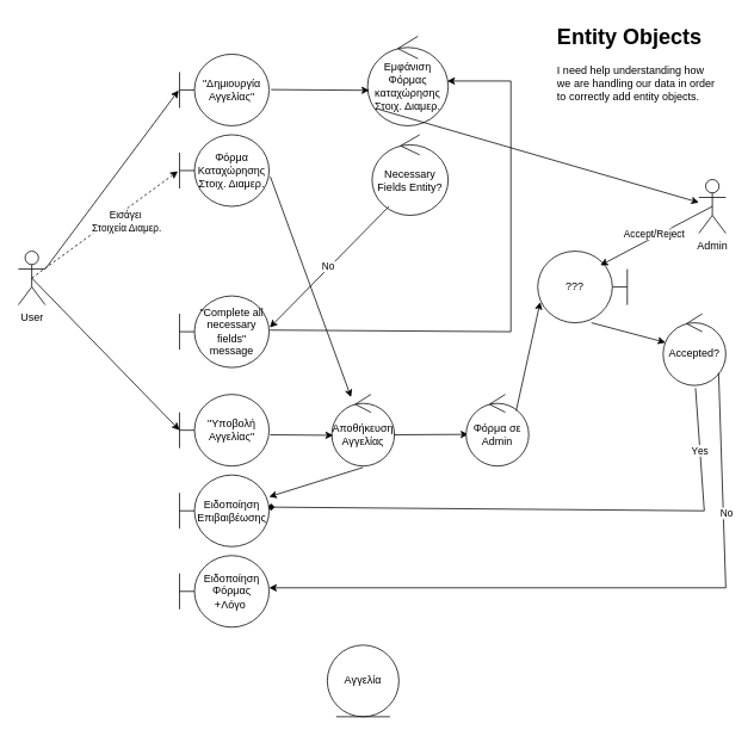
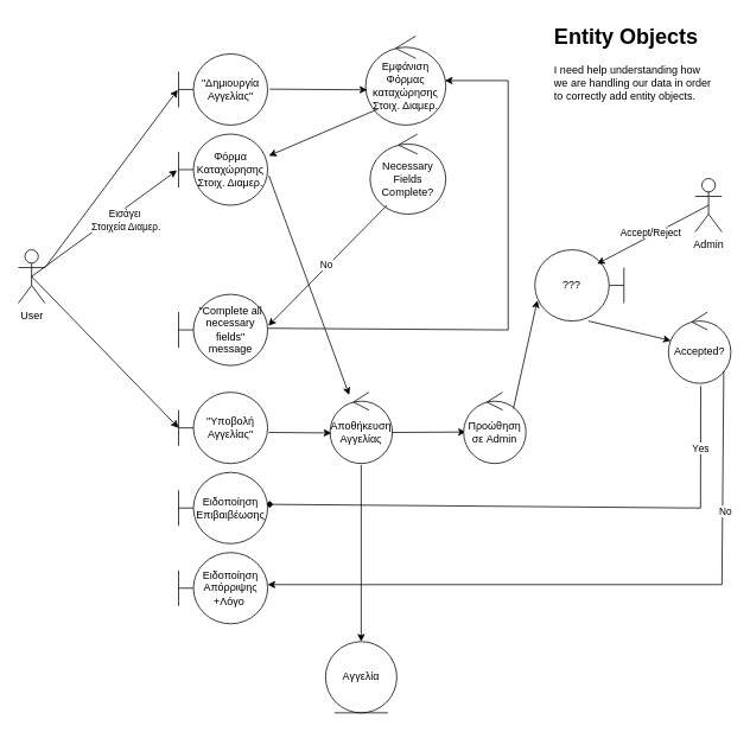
- <mxCell id="8" value="" style="endArrow=classic;html=1;rounded=0;exitX=0.153;exitY=0.82;exitDx=0;exitDy=0;exitPerimeter=0;" parent="1" source="5" target="25" edge="1"><mxGeometry width="50" height="50" relative="1" as="geometry"><mxPoint x="370" y="210" as="sourcePoint" /><mxPoint x="420" y="160" as="targetPoint" /></mxGeometry></mxCell>
+ <mxCell id="8" value="" style="endArrow=classic;html=1;rounded=0;exitX=0.153;exitY=0.82;exitDx=0;exitDy=0;exitPerimeter=0;entryX=1.014;entryY=0.305;entryDx=0;entryDy=0;entryPerimeter=0;" parent="1" source="5" target="7" edge="1"><mxGeometry width="50" height="50" relative="1" as="geometry"><mxPoint x="370" y="210" as="sourcePoint" /><mxPoint x="420" y="160" as="targetPoint" /></mxGeometry></mxCell>
- <mxCell id="12" value="Νecessary Fields Entity?" style="ellipse;shape=umlControl;whiteSpace=wrap;html=1;" parent="1" vertex="1"><mxGeometry x="415" y="150" width="85" height="90" as="geometry" /></mxCell>
+ <mxCell id="12" value="Νecessary Fields Complete?" style="ellipse;shape=umlControl;whiteSpace=wrap;html=1;" parent="1" vertex="1"><mxGeometry x="415" y="150" width="85" height="90" as="geometry" /></mxCell>
- <mxCell id="9" value="" style="endArrow=classic;html=1;rounded=0;exitX=0.5;exitY=0.5;exitDx=0;exitDy=0;exitPerimeter=0;entryX=-0.018;entryY=0.51;entryDx=0;entryDy=0;entryPerimeter=0;dashed=1;" parent="1" source="3" target="7" edge="1"><mxGeometry width="50" height="50" relative="1" as="geometry"><mxPoint x="110" y="280" as="sourcePoint" /><mxPoint x="160" y="230" as="targetPoint" /></mxGeometry></mxCell>
+ <mxCell id="9" value="" style="endArrow=classic;html=1;rounded=0;exitX=0.5;exitY=0.5;exitDx=0;exitDy=0;exitPerimeter=0;entryX=-0.018;entryY=0.51;entryDx=0;entryDy=0;entryPerimeter=0;" parent="1" source="3" target="7" edge="1"><mxGeometry width="50" height="50" relative="1" as="geometry"><mxPoint x="110" y="280" as="sourcePoint" /><mxPoint x="160" y="230" as="targetPoint" /></mxGeometry></mxCell>
- <mxCell id="28" value="Accepted?" style="ellipse;shape=umlControl;whiteSpace=wrap;html=1;" parent="1" vertex="1"><mxGeometry x="740" y="350" width="70" height="80" as="geometry" /></mxCell>
+ <mxCell id="28" value="Accepted?" style="ellipse;shape=umlControl;whiteSpace=wrap;html=1;" parent="1" vertex="1"><mxGeometry x="750" y="350" width="70" height="80" as="geometry" /></mxCell>
- <mxCell id="22" value="Φόρμα σε Admin" style="ellipse;shape=umlControl;whiteSpace=wrap;html=1;" parent="1" vertex="1"><mxGeometry x="520" y="440" width="70" height="80" as="geometry" /></mxCell>
+ <mxCell id="22" value="Προώθηση σε Admin" style="ellipse;shape=umlControl;whiteSpace=wrap;html=1;" parent="1" vertex="1"><mxGeometry x="520" y="440" width="70" height="80" as="geometry" /></mxCell>
- <mxCell id="37" value="" style="endArrow=classic;html=1;rounded=0;exitX=0.5;exitY=1.019;exitDx=0;exitDy=0;exitPerimeter=0;" parent="1" source="19" target="32" edge="1"><mxGeometry width="50" height="50" relative="1" as="geometry"><mxPoint x="450" y="760" as="sourcePoint" /><mxPoint x="405" y="710" as="targetPoint" /></mxGeometry></mxCell>
+ <mxCell id="37" value="" style="endArrow=classic;html=1;rounded=0;exitX=0.5;exitY=1.019;exitDx=0;exitDy=0;exitPerimeter=0;entryX=0.5;entryY=0;entryDx=0;entryDy=0;" parent="1" source="19" target="38" edge="1"><mxGeometry width="50" height="50" relative="1" as="geometry"><mxPoint x="450" y="760" as="sourcePoint" /><mxPoint x="405" y="710" as="targetPoint" /></mxGeometry></mxCell>
- <mxCell id="33" value="Ειδοποίηση Φόρμας&lt;div&gt;+Λόγο&amp;nbsp;&lt;/div&gt;" style="shape=umlBoundary;whiteSpace=wrap;html=1;" parent="1" vertex="1"><mxGeometry x="200" y="620" width="100" height="80" as="geometry" /></mxCell>
+ <mxCell id="33" value="Ειδοποίηση Απόρριψης&lt;div&gt;+Λόγο&amp;nbsp;&lt;/div&gt;" style="shape=umlBoundary;whiteSpace=wrap;html=1;" parent="1" vertex="1"><mxGeometry x="200" y="620" width="100" height="80" as="geometry" /></mxCell>
